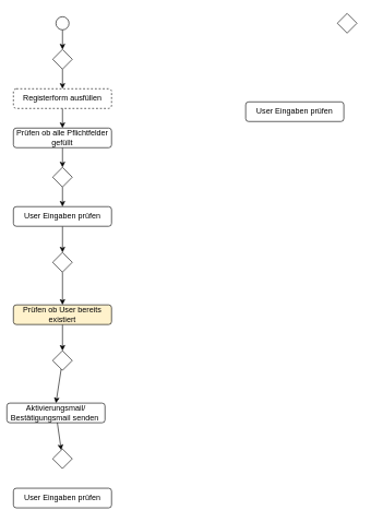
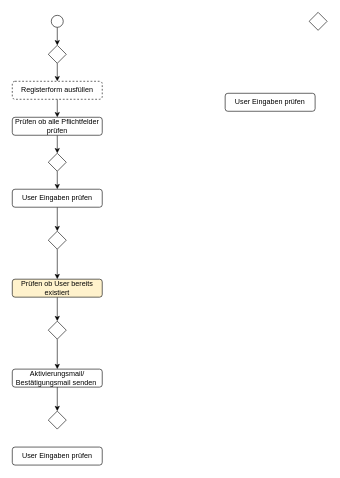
- <mxCell id="11" value="Prüfen ob alle Pflichtfelder gefüllt" style="rounded=1;whiteSpace=wrap;html=1;" vertex="1" parent="1"><mxGeometry x="20" y="195" width="150" height="30" as="geometry" /></mxCell>
+ <mxCell id="11" value="Prüfen ob alle Pflichtfelder prüfen" style="rounded=1;whiteSpace=wrap;html=1;" vertex="1" parent="1"><mxGeometry x="20" y="195" width="150" height="30" as="geometry" /></mxCell>
- <mxCell id="23" value="Aktivierungsmail/ Bestätigungsmail senden&amp;nbsp;" style="rounded=1;whiteSpace=wrap;html=1;" vertex="1" parent="1"><mxGeometry x="10" y="615" width="150" height="30" as="geometry" /></mxCell>
+ <mxCell id="23" value="Aktivierungsmail/ Bestätigungsmail senden&amp;nbsp;" style="rounded=1;whiteSpace=wrap;html=1;" vertex="1" parent="1"><mxGeometry x="20" y="615" width="150" height="30" as="geometry" /></mxCell>
